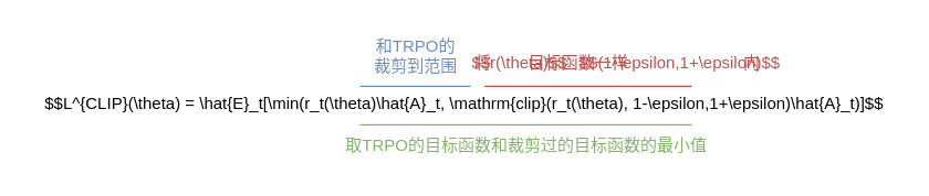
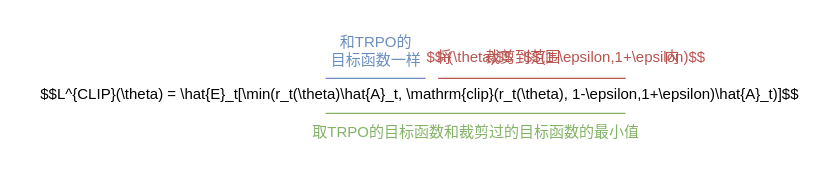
- <mxCell id="6" value="&lt;font style=&quot;color: rgb(108, 142, 191);&quot;&gt;和TRPO的&lt;/font&gt;&lt;div&gt;&lt;font style=&quot;color: rgb(108, 142, 191);&quot;&gt;裁剪到范围&lt;/font&gt;&lt;/div&gt;" style="text;html=1;align=center;verticalAlign=middle;resizable=0;points=[];autosize=1;strokeColor=none;fillColor=none;" vertex="1" parent="4"><mxGeometry x="10" width="100" height="40" as="geometry" /></mxCell>
+ <mxCell id="6" value="&lt;font style=&quot;color: rgb(108, 142, 191);&quot;&gt;和TRPO的&lt;/font&gt;&lt;div&gt;&lt;font style=&quot;color: rgb(108, 142, 191);&quot;&gt;目标函数一样&lt;/font&gt;&lt;/div&gt;" style="text;html=1;align=center;verticalAlign=middle;resizable=0;points=[];autosize=1;strokeColor=none;fillColor=none;" vertex="1" parent="4"><mxGeometry x="10" width="100" height="40" as="geometry" /></mxCell>
- <mxCell id="9" value="将&amp;nbsp; &amp;nbsp; &amp;nbsp; &amp;nbsp; 目标函数一样&amp;nbsp; &amp;nbsp; &amp;nbsp; &amp;nbsp; &amp;nbsp; &amp;nbsp; &amp;nbsp; &amp;nbsp; &amp;nbsp; &amp;nbsp; &amp;nbsp; &amp;nbsp; &amp;nbsp;内" style="text;html=1;align=center;verticalAlign=middle;resizable=0;points=[];autosize=1;strokeColor=none;fillColor=none;fontColor=#B85450;" vertex="1" parent="8"><mxGeometry x="6" width="220" height="30" as="geometry" /></mxCell>
+ <mxCell id="9" value="将&amp;nbsp; &amp;nbsp; &amp;nbsp; &amp;nbsp; 裁剪到范围&amp;nbsp; &amp;nbsp; &amp;nbsp; &amp;nbsp; &amp;nbsp; &amp;nbsp; &amp;nbsp; &amp;nbsp; &amp;nbsp; &amp;nbsp; &amp;nbsp; &amp;nbsp; &amp;nbsp;内" style="text;html=1;align=center;verticalAlign=middle;resizable=0;points=[];autosize=1;strokeColor=none;fillColor=none;fontColor=#B85450;" vertex="1" parent="8"><mxGeometry x="6" width="220" height="30" as="geometry" /></mxCell>
